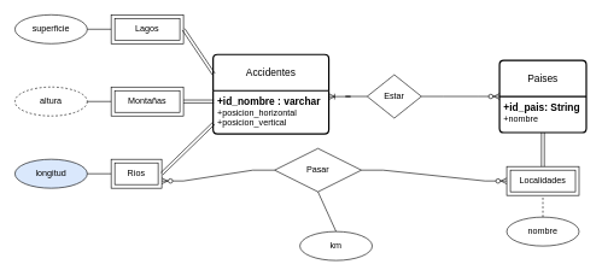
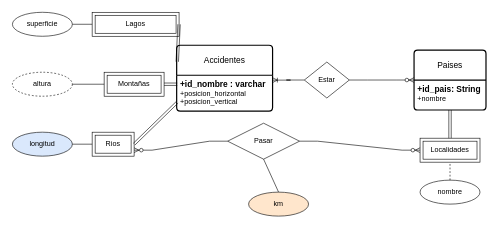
- <mxCell id="4" value="Lagos" style="shape=ext;margin=3;double=1;whiteSpace=wrap;html=1;align=center;" parent="1" vertex="1"><mxGeometry x="153" y="20" width="100" height="40" as="geometry" /></mxCell>
+ <mxCell id="4" value="Lagos" style="shape=ext;margin=3;double=1;whiteSpace=wrap;html=1;align=center;" parent="1" vertex="1"><mxGeometry x="153" y="20" width="145" height="40" as="geometry" /></mxCell>
- <mxCell id="5" value="Montañas" style="shape=ext;margin=3;double=1;whiteSpace=wrap;html=1;align=center;" parent="1" vertex="1"><mxGeometry x="153" y="120" width="100" height="40" as="geometry" /></mxCell>
+ <mxCell id="5" value="Montañas" style="shape=ext;margin=3;double=1;whiteSpace=wrap;html=1;align=center;" parent="1" vertex="1"><mxGeometry x="173" y="120" width="100" height="40" as="geometry" /></mxCell>
- <mxCell id="28" value="km" style="ellipse;whiteSpace=wrap;html=1;align=center;" parent="1" vertex="1"><mxGeometry x="414" y="320" width="100" height="40" as="geometry" /></mxCell>
+ <mxCell id="28" value="km" style="ellipse;whiteSpace=wrap;html=1;align=center;fillColor=#ffe6cc;" parent="1" vertex="1"><mxGeometry x="414" y="320" width="100" height="40" as="geometry" /></mxCell>
